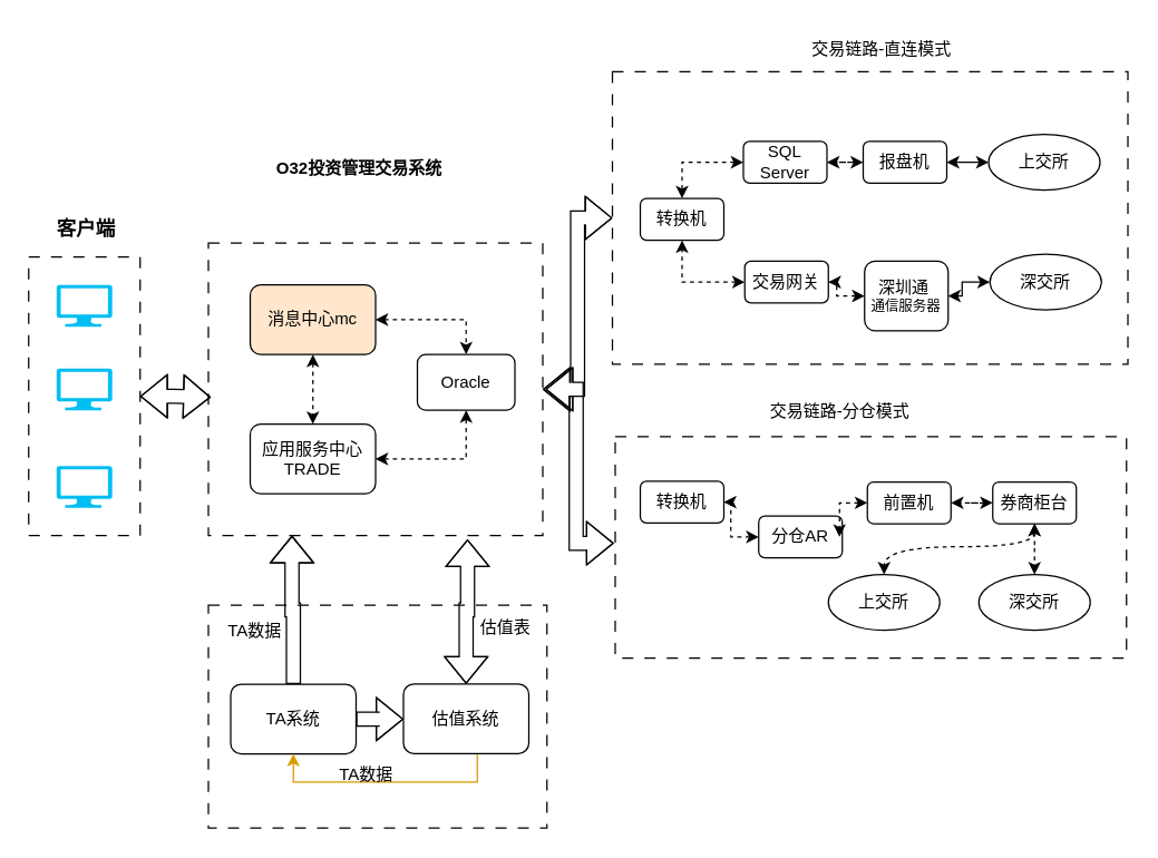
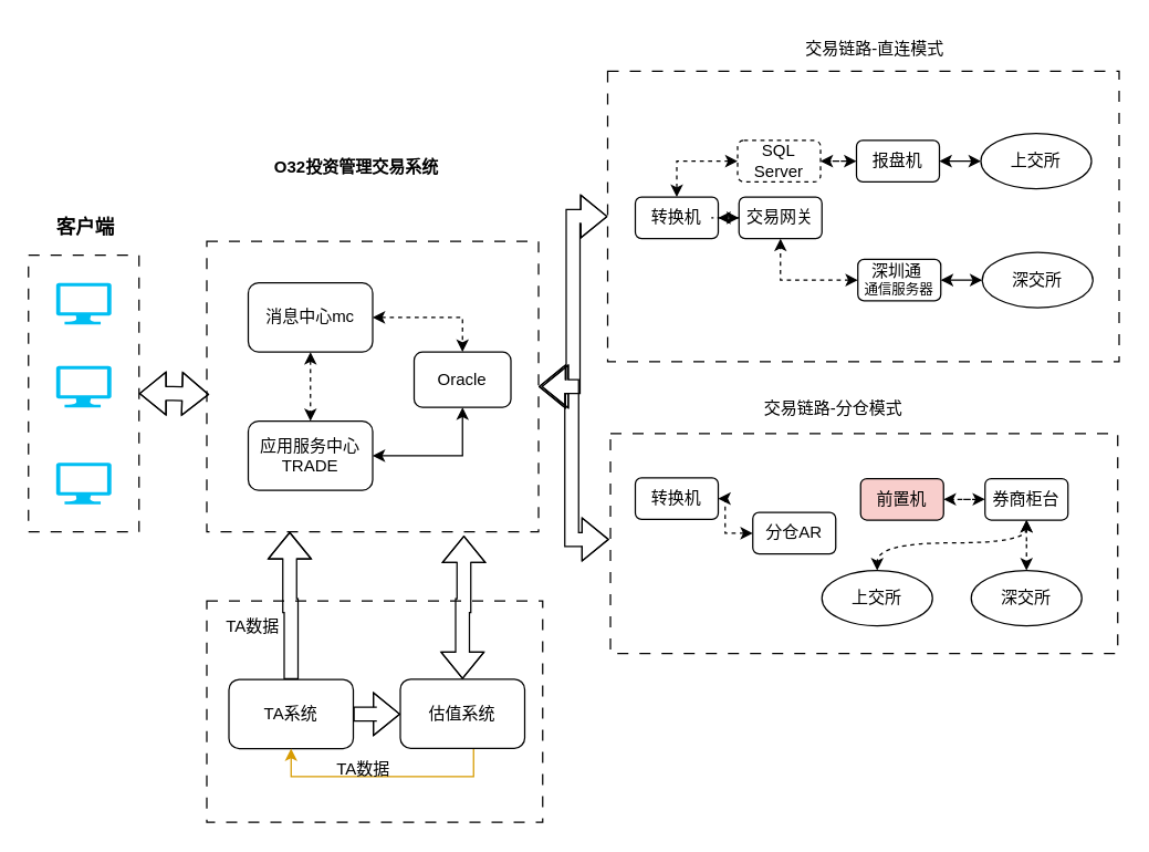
- <mxCell id="19" value="SQL Server" style="rounded=1;whiteSpace=wrap;html=1;" vertex="1" parent="1"><mxGeometry x="533" y="101" width="60" height="30" as="geometry" /></mxCell>
+ <mxCell id="19" value="SQL Server" style="rounded=1;whiteSpace=wrap;html=1;dashed=1;" vertex="1" parent="1"><mxGeometry x="533" y="101" width="60" height="30" as="geometry" /></mxCell>
- <mxCell id="25" value="交易网关" style="rounded=1;whiteSpace=wrap;html=1;" vertex="1" parent="1"><mxGeometry x="534" y="187" width="60" height="30" as="geometry" /></mxCell>
+ <mxCell id="25" value="交易网关" style="rounded=1;whiteSpace=wrap;html=1;" vertex="1" parent="1"><mxGeometry x="534" y="142" width="60" height="30" as="geometry" /></mxCell>
- <mxCell id="27" value="深圳通&amp;nbsp;&lt;div style=&quot;font-size: 10px;&quot;&gt;通信服务器&lt;/div&gt;" style="rounded=1;whiteSpace=wrap;html=1;" vertex="1" parent="1"><mxGeometry x="620" y="187" width="60" height="50" as="geometry" /></mxCell>
+ <mxCell id="27" value="深圳通&amp;nbsp;&lt;div style=&quot;font-size: 10px;&quot;&gt;通信服务器&lt;/div&gt;" style="rounded=1;whiteSpace=wrap;html=1;" vertex="1" parent="1"><mxGeometry x="620" y="187" width="60" height="30" as="geometry" /></mxCell>
- <mxCell id="13" value="消息中心mc" style="rounded=1;whiteSpace=wrap;html=1;fillColor=#ffe6cc;" vertex="1" parent="1"><mxGeometry x="179" y="204" width="90" height="50" as="geometry" /></mxCell>
+ <mxCell id="13" value="消息中心mc" style="rounded=1;whiteSpace=wrap;html=1;" vertex="1" parent="1"><mxGeometry x="179" y="204" width="90" height="50" as="geometry" /></mxCell>
- <mxCell id="7" value="" style="edgeStyle=orthogonalEdgeStyle;rounded=0;orthogonalLoop=1;jettySize=auto;html=1;startArrow=classic;startFill=1;dashed=1;" edge="1" parent="1" source="8" target="9"><mxGeometry relative="1" as="geometry" /></mxCell>
+ <mxCell id="7" value="" style="edgeStyle=orthogonalEdgeStyle;rounded=0;orthogonalLoop=1;jettySize=auto;html=1;startArrow=classic;startFill=1;dashed=0;" edge="1" parent="1" source="8" target="9"><mxGeometry relative="1" as="geometry" /></mxCell>
- <mxCell id="39" value="前置机" style="rounded=1;whiteSpace=wrap;html=1;" vertex="1" parent="1"><mxGeometry x="622" y="345.5" width="60" height="30" as="geometry" /></mxCell>
+ <mxCell id="39" value="前置机" style="rounded=1;whiteSpace=wrap;html=1;fillColor=#f8cecc;" vertex="1" parent="1"><mxGeometry x="622" y="345.5" width="60" height="30" as="geometry" /></mxCell>
- <mxCell id="38" value="" style="edgeStyle=orthogonalEdgeStyle;rounded=0;orthogonalLoop=1;jettySize=auto;html=1;startArrow=classic;startFill=1;dashed=1;" edge="1" parent="1" source="39" target="37"><mxGeometry relative="1" as="geometry" /></mxCell>
- <mxCell id="54" value="估值表" style="text;html=1;align=center;verticalAlign=middle;resizable=0;points=[];autosize=1;strokeColor=none;fillColor=none;" vertex="1" parent="1"><mxGeometry x="332" y="435" width="60" height="30" as="geometry" /></mxCell>
